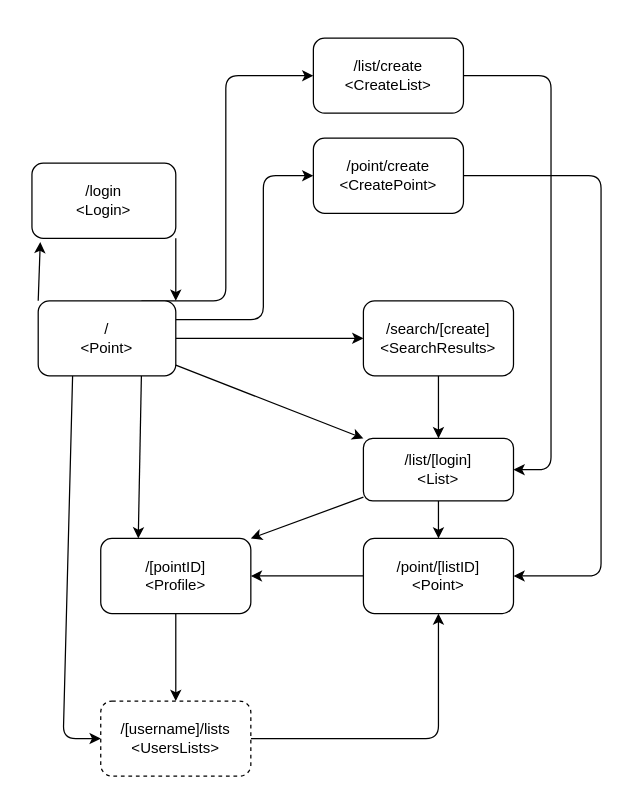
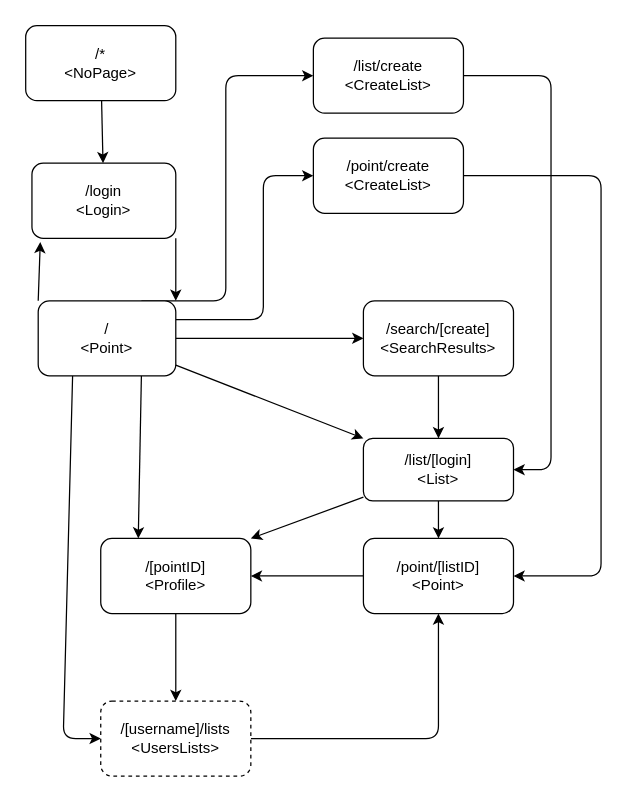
+ <mxCell id="28" value="/*&lt;br&gt;&amp;lt;NoPage&amp;gt;" style="rounded=1;whiteSpace=wrap;html=1;" vertex="1" parent="1"><mxGeometry x="20" y="20" width="120" height="60" as="geometry" /></mxCell>
+ <mxCell id="27" style="edgeStyle=none;html=1;" edge="1" parent="1" source="28" target="11"><mxGeometry relative="1" as="geometry" /></mxCell>
- <mxCell id="22" value="/point/create&lt;br&gt;&amp;lt;CreatePoint&amp;gt;" style="rounded=1;whiteSpace=wrap;html=1;" vertex="1" parent="1"><mxGeometry x="250" y="110" width="120" height="60" as="geometry" /></mxCell>
+ <mxCell id="22" value="/point/create&lt;br&gt;&amp;lt;CreateList&amp;gt;" style="rounded=1;whiteSpace=wrap;html=1;" vertex="1" parent="1"><mxGeometry x="250" y="110" width="120" height="60" as="geometry" /></mxCell>
